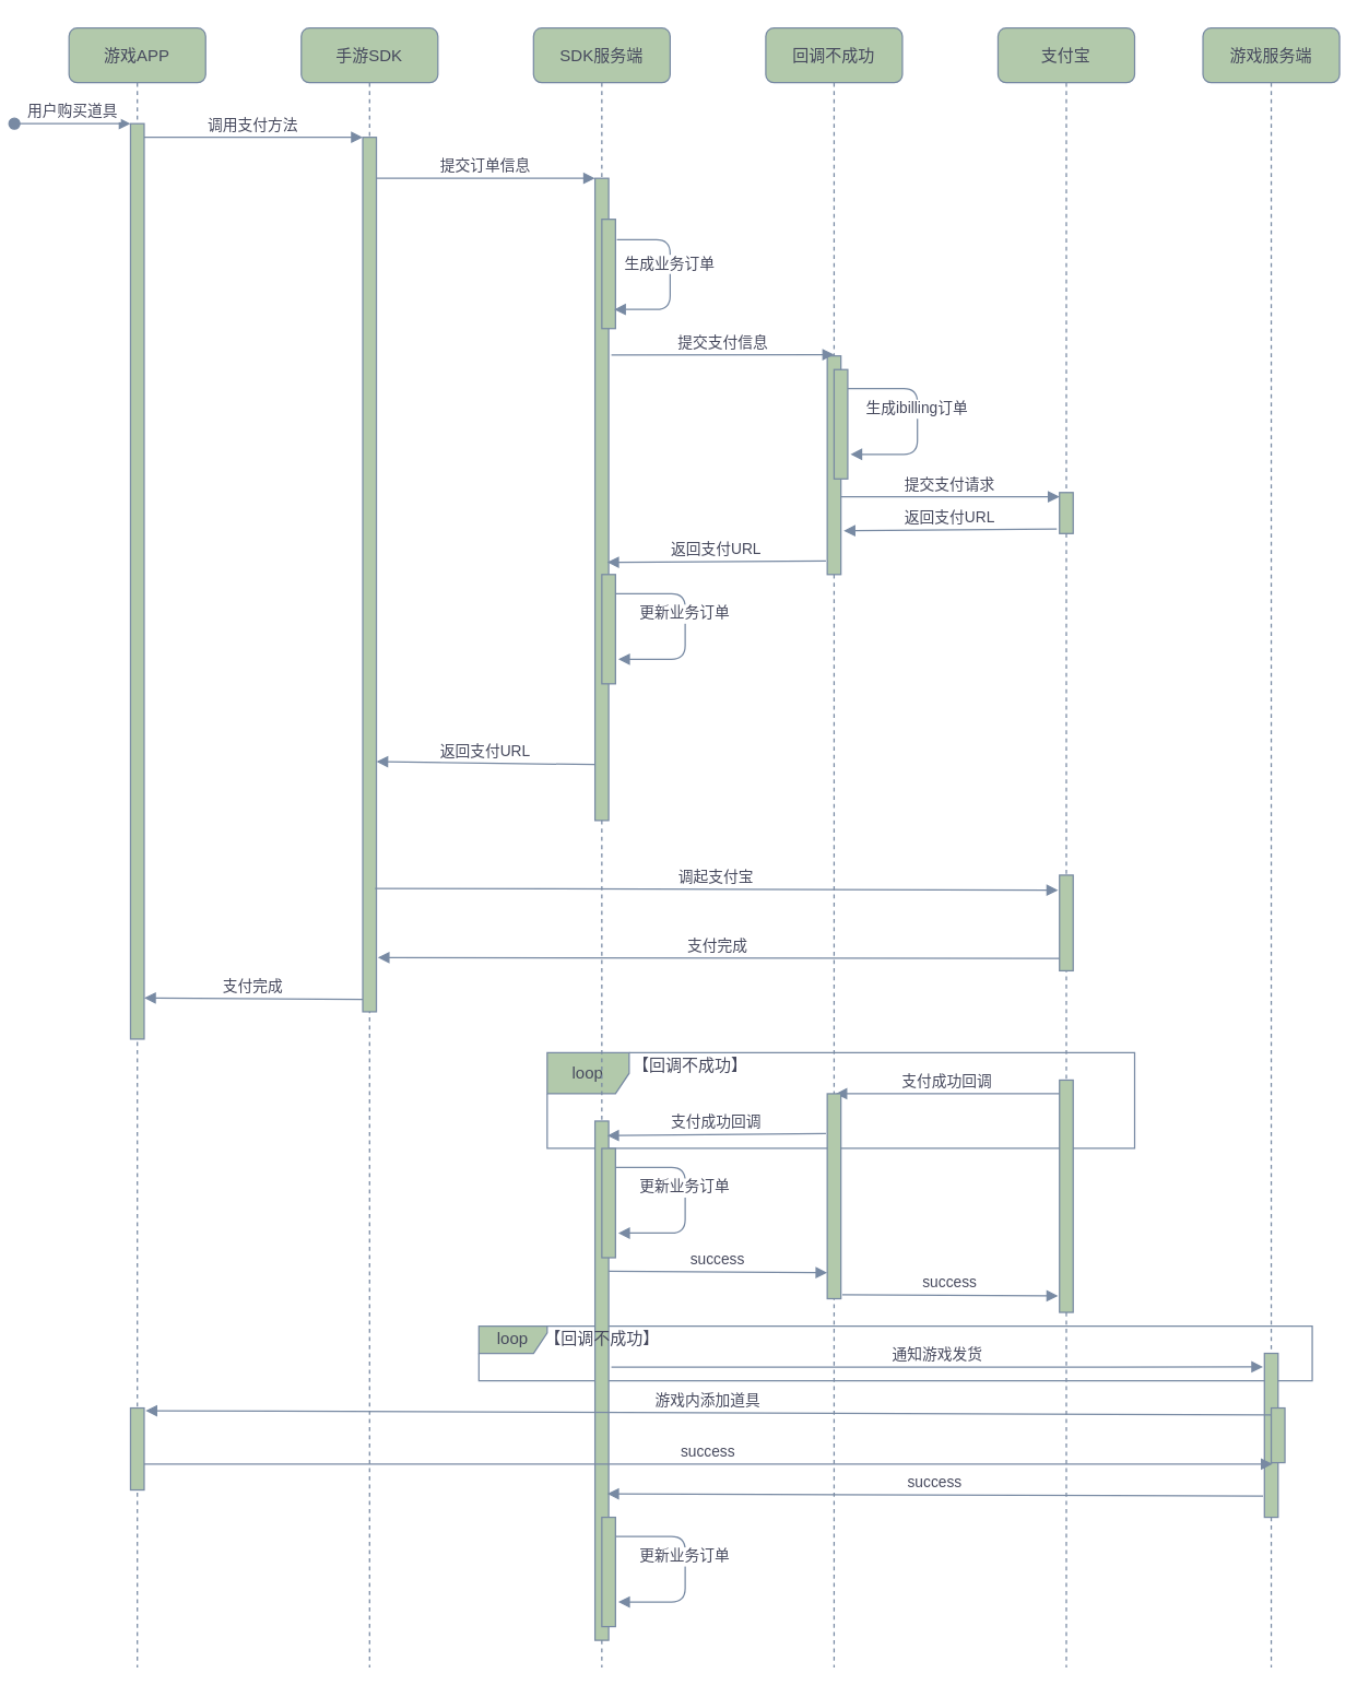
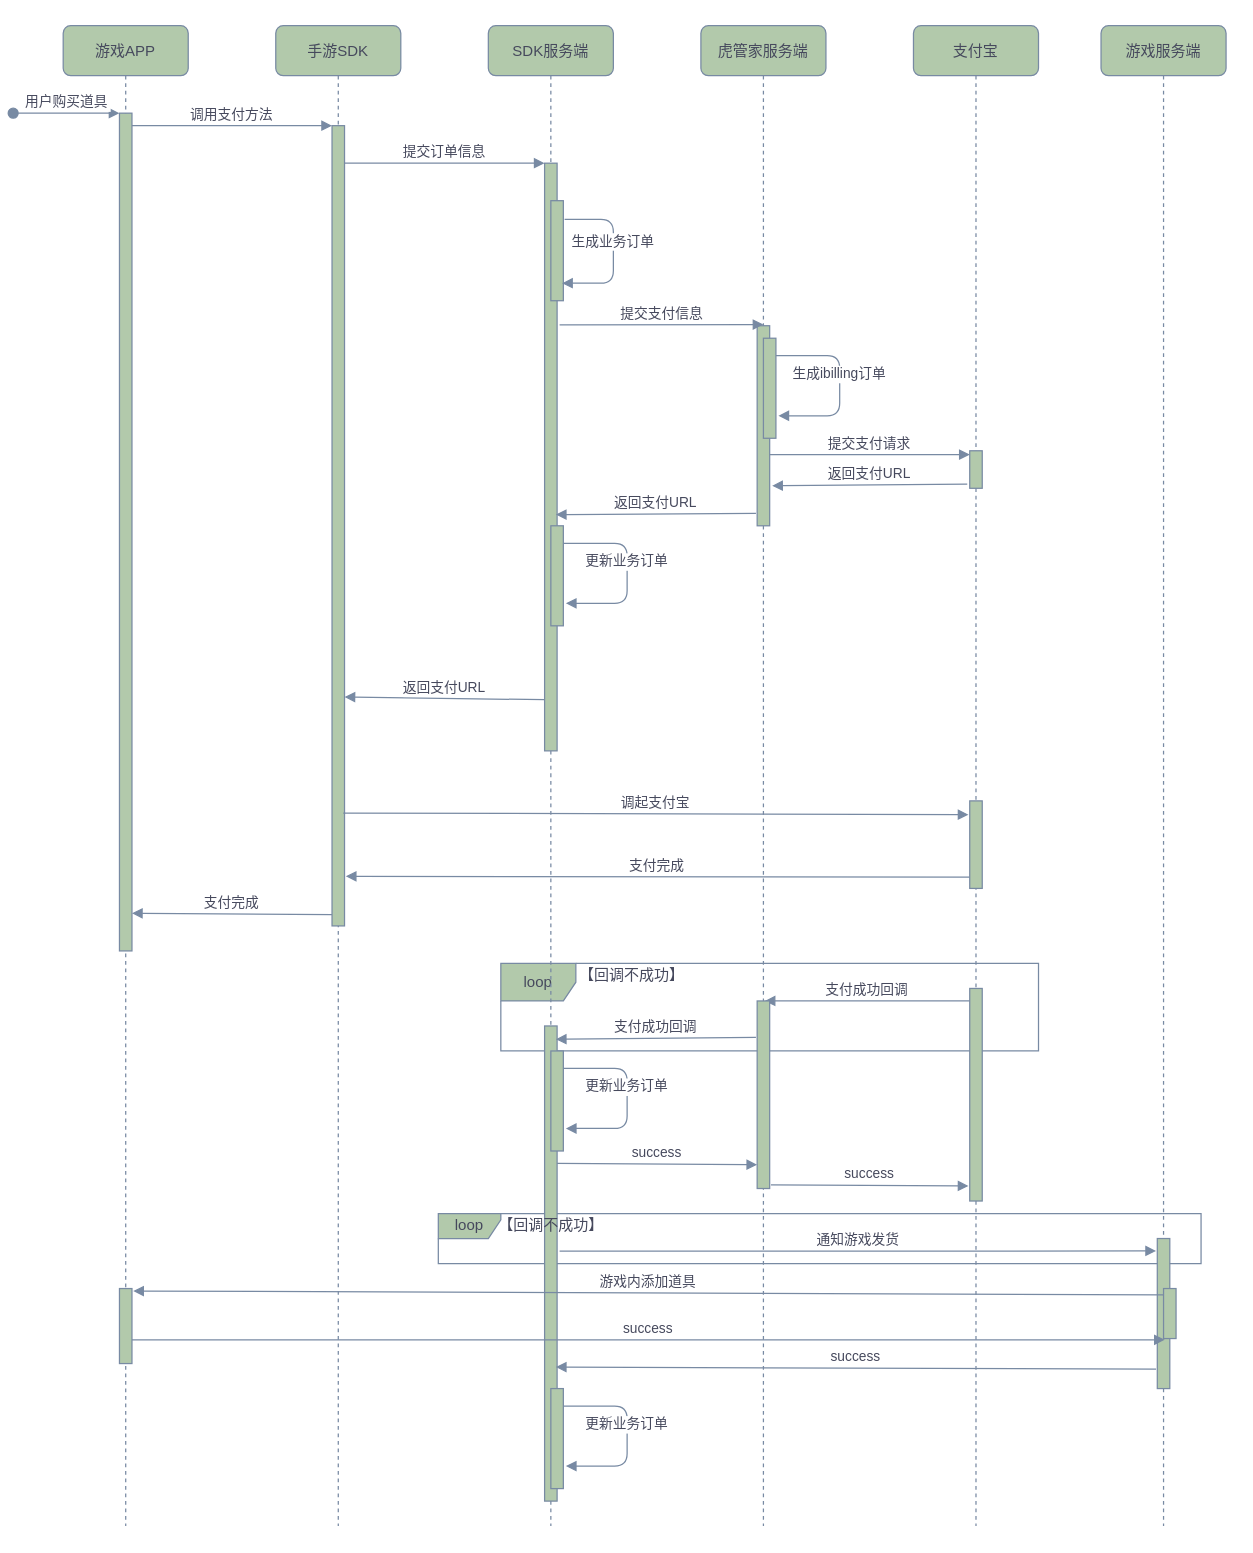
- <mxCell id="13" value="回调不成功" style="shape=umlLifeline;perimeter=lifelinePerimeter;container=1;collapsible=0;recursiveResize=0;shadow=0;strokeWidth=1;fillColor=#B2C9AB;strokeColor=#788AA3;fontColor=#46495D;rounded=1;" vertex="1" parent="1"><mxGeometry x="530" y="20" width="100" height="1200" as="geometry" /></mxCell>
+ <mxCell id="13" value="虎管家服务端" style="shape=umlLifeline;perimeter=lifelinePerimeter;container=1;collapsible=0;recursiveResize=0;shadow=0;strokeWidth=1;fillColor=#B2C9AB;strokeColor=#788AA3;fontColor=#46495D;rounded=1;" vertex="1" parent="1"><mxGeometry x="530" y="20" width="100" height="1200" as="geometry" /></mxCell>
